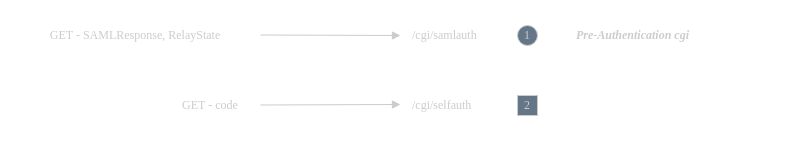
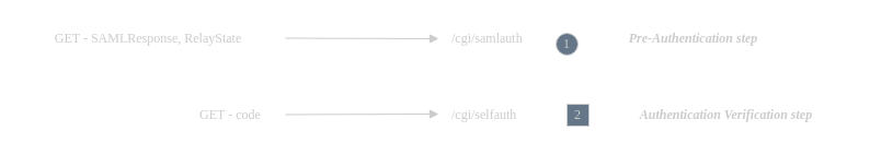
- <mxCell id="8" value="1" style="ellipse;whiteSpace=wrap;html=1;aspect=fixed;fillColor=#647687;fontColor=#CCCCCC;strokeColor=#CCCCCC;fontFamily=Source Sans 3;" parent="1" vertex="1"><mxGeometry x="517" y="25" width="20" height="20" as="geometry" /></mxCell>
+ <mxCell id="8" value="1" style="ellipse;whiteSpace=wrap;html=1;aspect=fixed;fillColor=#647687;fontColor=#CCCCCC;strokeColor=#CCCCCC;fontFamily=Source Sans 3;" parent="1" vertex="1"><mxGeometry x="507" y="30" width="20" height="20" as="geometry" /></mxCell>
- <mxCell id="10" value="Pre-Authentication cgi" style="text;html=1;align=center;verticalAlign=middle;resizable=0;points=[];autosize=1;strokeColor=none;fillColor=none;fontFamily=Source Sans 3;fontStyle=3;container=1;fontColor=#CCCCCC;" parent="1" vertex="1"><mxGeometry x="547" y="20" width="170" height="30" as="geometry" /></mxCell>
+ <mxCell id="10" value="Pre-Authentication step" style="text;html=1;align=center;verticalAlign=middle;resizable=0;points=[];autosize=1;strokeColor=none;fillColor=none;fontFamily=Source Sans 3;fontStyle=3;container=1;fontColor=#CCCCCC;" parent="1" vertex="1"><mxGeometry x="547" y="20" width="170" height="30" as="geometry" /></mxCell>
+ <mxCell id="11" value="Authentication Verification step" style="text;html=1;align=center;verticalAlign=middle;resizable=0;points=[];autosize=1;strokeColor=none;fillColor=none;fontFamily=Source Sans 3;fontStyle=3;fontColor=#CCCCCC;" parent="1" vertex="1"><mxGeometry x="552" y="90" width="220" height="30" as="geometry" /></mxCell>
